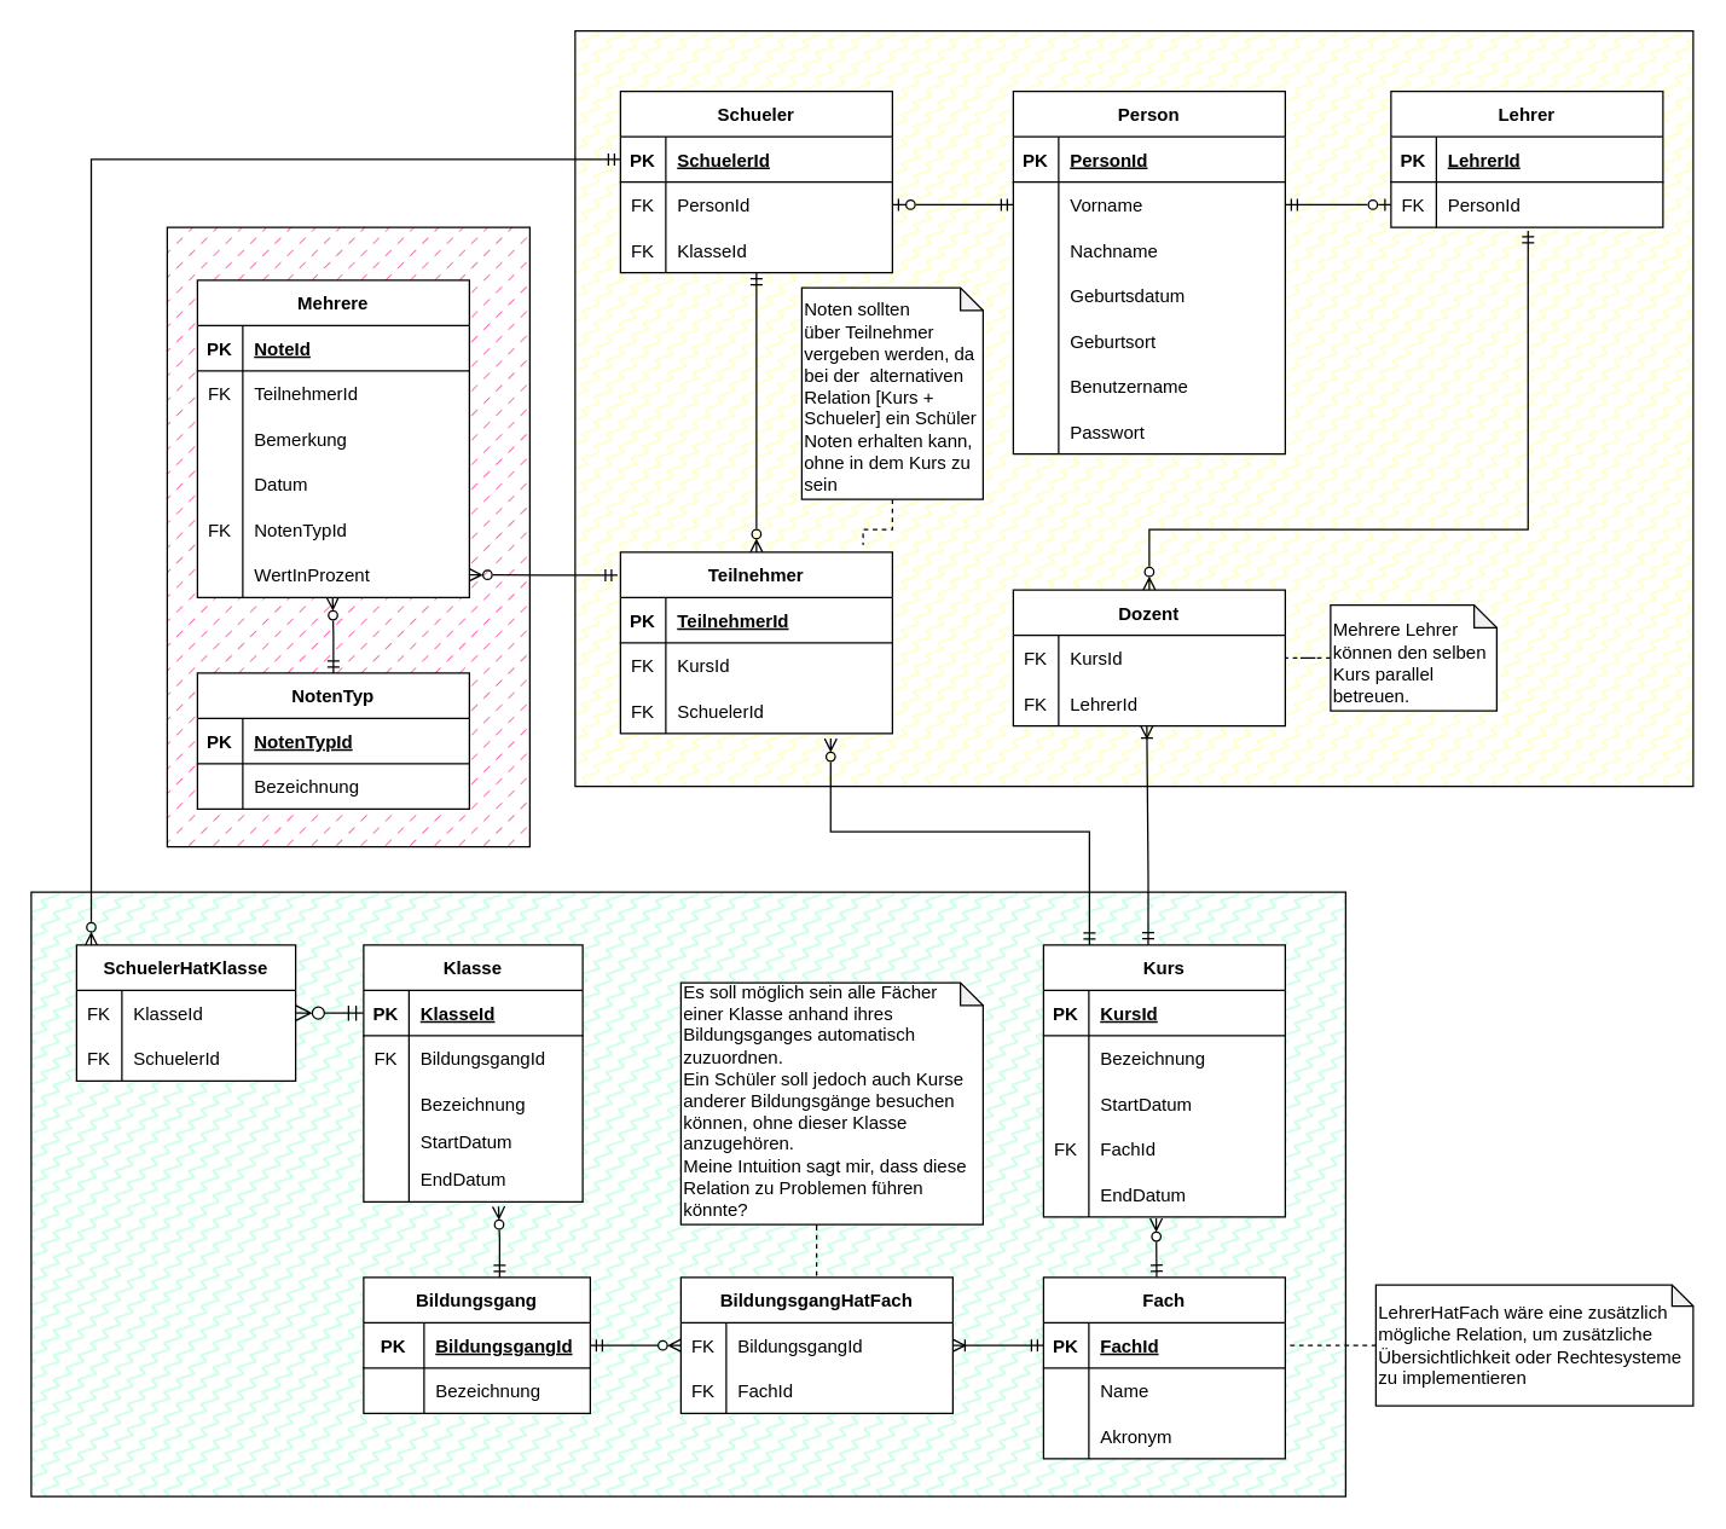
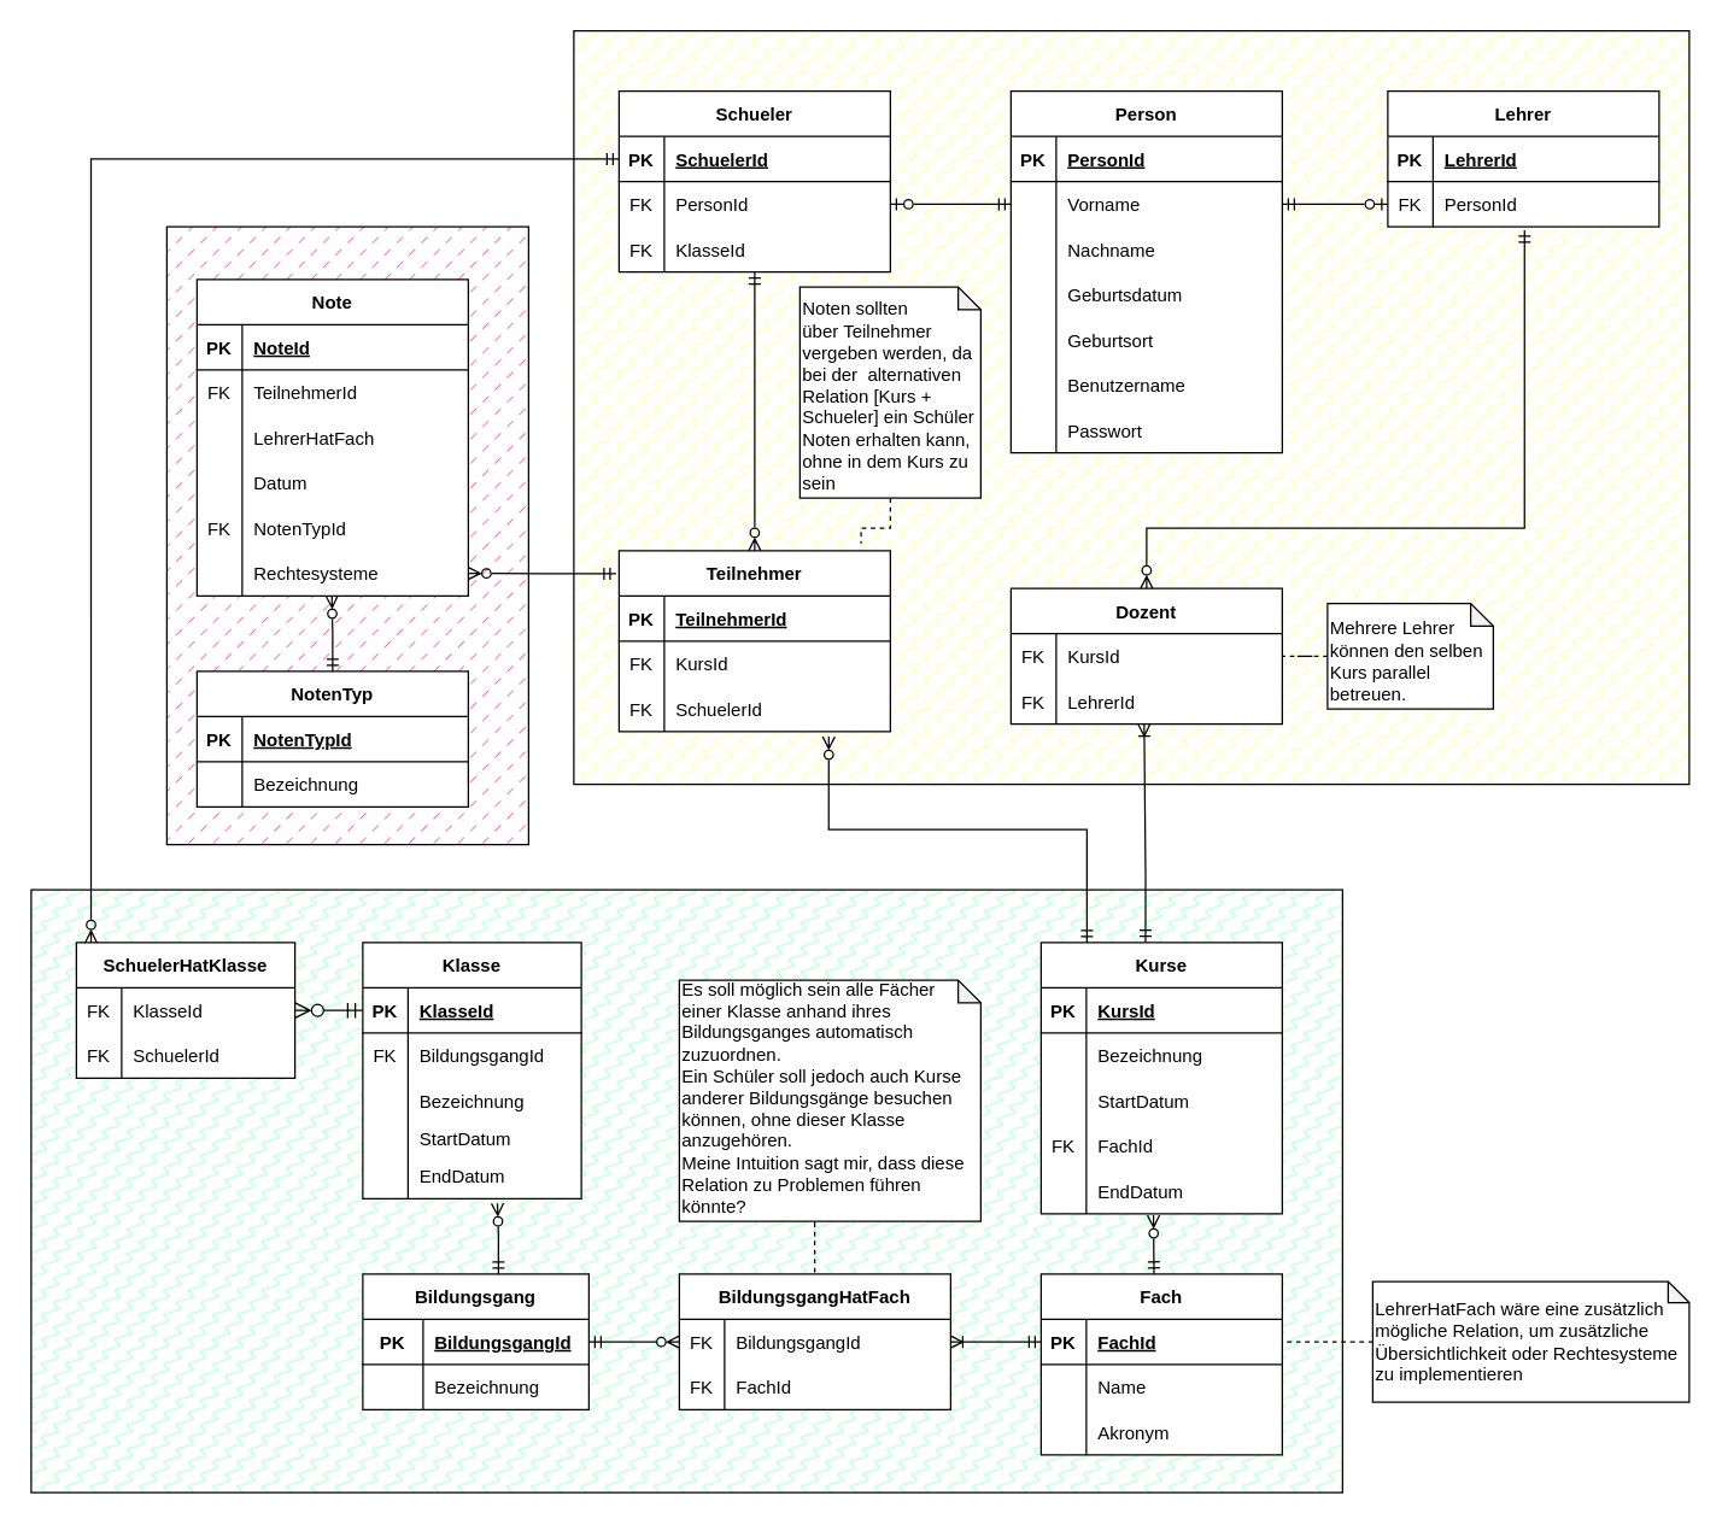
- <mxCell id="117" value="Mehrere" style="shape=table;startSize=30;container=1;collapsible=1;childLayout=tableLayout;fixedRows=1;rowLines=0;fontStyle=1;align=center;resizeLast=1;swimlaneFillColor=default;" parent="1" vertex="1"><mxGeometry x="130" y="185" width="180" height="210" as="geometry" /></mxCell>
+ <mxCell id="117" value="Note" style="shape=table;startSize=30;container=1;collapsible=1;childLayout=tableLayout;fixedRows=1;rowLines=0;fontStyle=1;align=center;resizeLast=1;swimlaneFillColor=default;" parent="1" vertex="1"><mxGeometry x="130" y="185" width="180" height="210" as="geometry" /></mxCell>
- <mxCell id="126" value="Bemerkung" style="shape=partialRectangle;connectable=0;fillColor=none;top=0;left=0;bottom=0;right=0;align=left;spacingLeft=6;overflow=hidden;swimlaneFillColor=default;" parent="124" vertex="1"><mxGeometry x="30" width="150" height="30" as="geometry"><mxRectangle width="150" height="30" as="alternateBounds" /></mxGeometry></mxCell>
+ <mxCell id="126" value="LehrerHatFach" style="shape=partialRectangle;connectable=0;fillColor=none;top=0;left=0;bottom=0;right=0;align=left;spacingLeft=6;overflow=hidden;swimlaneFillColor=default;" parent="124" vertex="1"><mxGeometry x="30" width="150" height="30" as="geometry"><mxRectangle width="150" height="30" as="alternateBounds" /></mxGeometry></mxCell>
- <mxCell id="135" value="WertInProzent" style="shape=partialRectangle;connectable=0;fillColor=none;top=0;left=0;bottom=0;right=0;align=left;spacingLeft=6;overflow=hidden;swimlaneFillColor=default;" parent="133" vertex="1"><mxGeometry x="30" width="150" height="30" as="geometry"><mxRectangle width="150" height="30" as="alternateBounds" /></mxGeometry></mxCell>
+ <mxCell id="135" value="Rechtesysteme" style="shape=partialRectangle;connectable=0;fillColor=none;top=0;left=0;bottom=0;right=0;align=left;spacingLeft=6;overflow=hidden;swimlaneFillColor=default;" parent="133" vertex="1"><mxGeometry x="30" width="150" height="30" as="geometry"><mxRectangle width="150" height="30" as="alternateBounds" /></mxGeometry></mxCell>
- <mxCell id="52" value="Kurs" style="shape=table;startSize=30;container=1;collapsible=1;childLayout=tableLayout;fixedRows=1;rowLines=0;fontStyle=1;align=center;resizeLast=1;swimlaneFillColor=default;" parent="1" vertex="1"><mxGeometry x="690" y="625" width="160" height="180" as="geometry" /></mxCell>
+ <mxCell id="52" value="Kurse" style="shape=table;startSize=30;container=1;collapsible=1;childLayout=tableLayout;fixedRows=1;rowLines=0;fontStyle=1;align=center;resizeLast=1;swimlaneFillColor=default;" parent="1" vertex="1"><mxGeometry x="690" y="625" width="160" height="180" as="geometry" /></mxCell>
